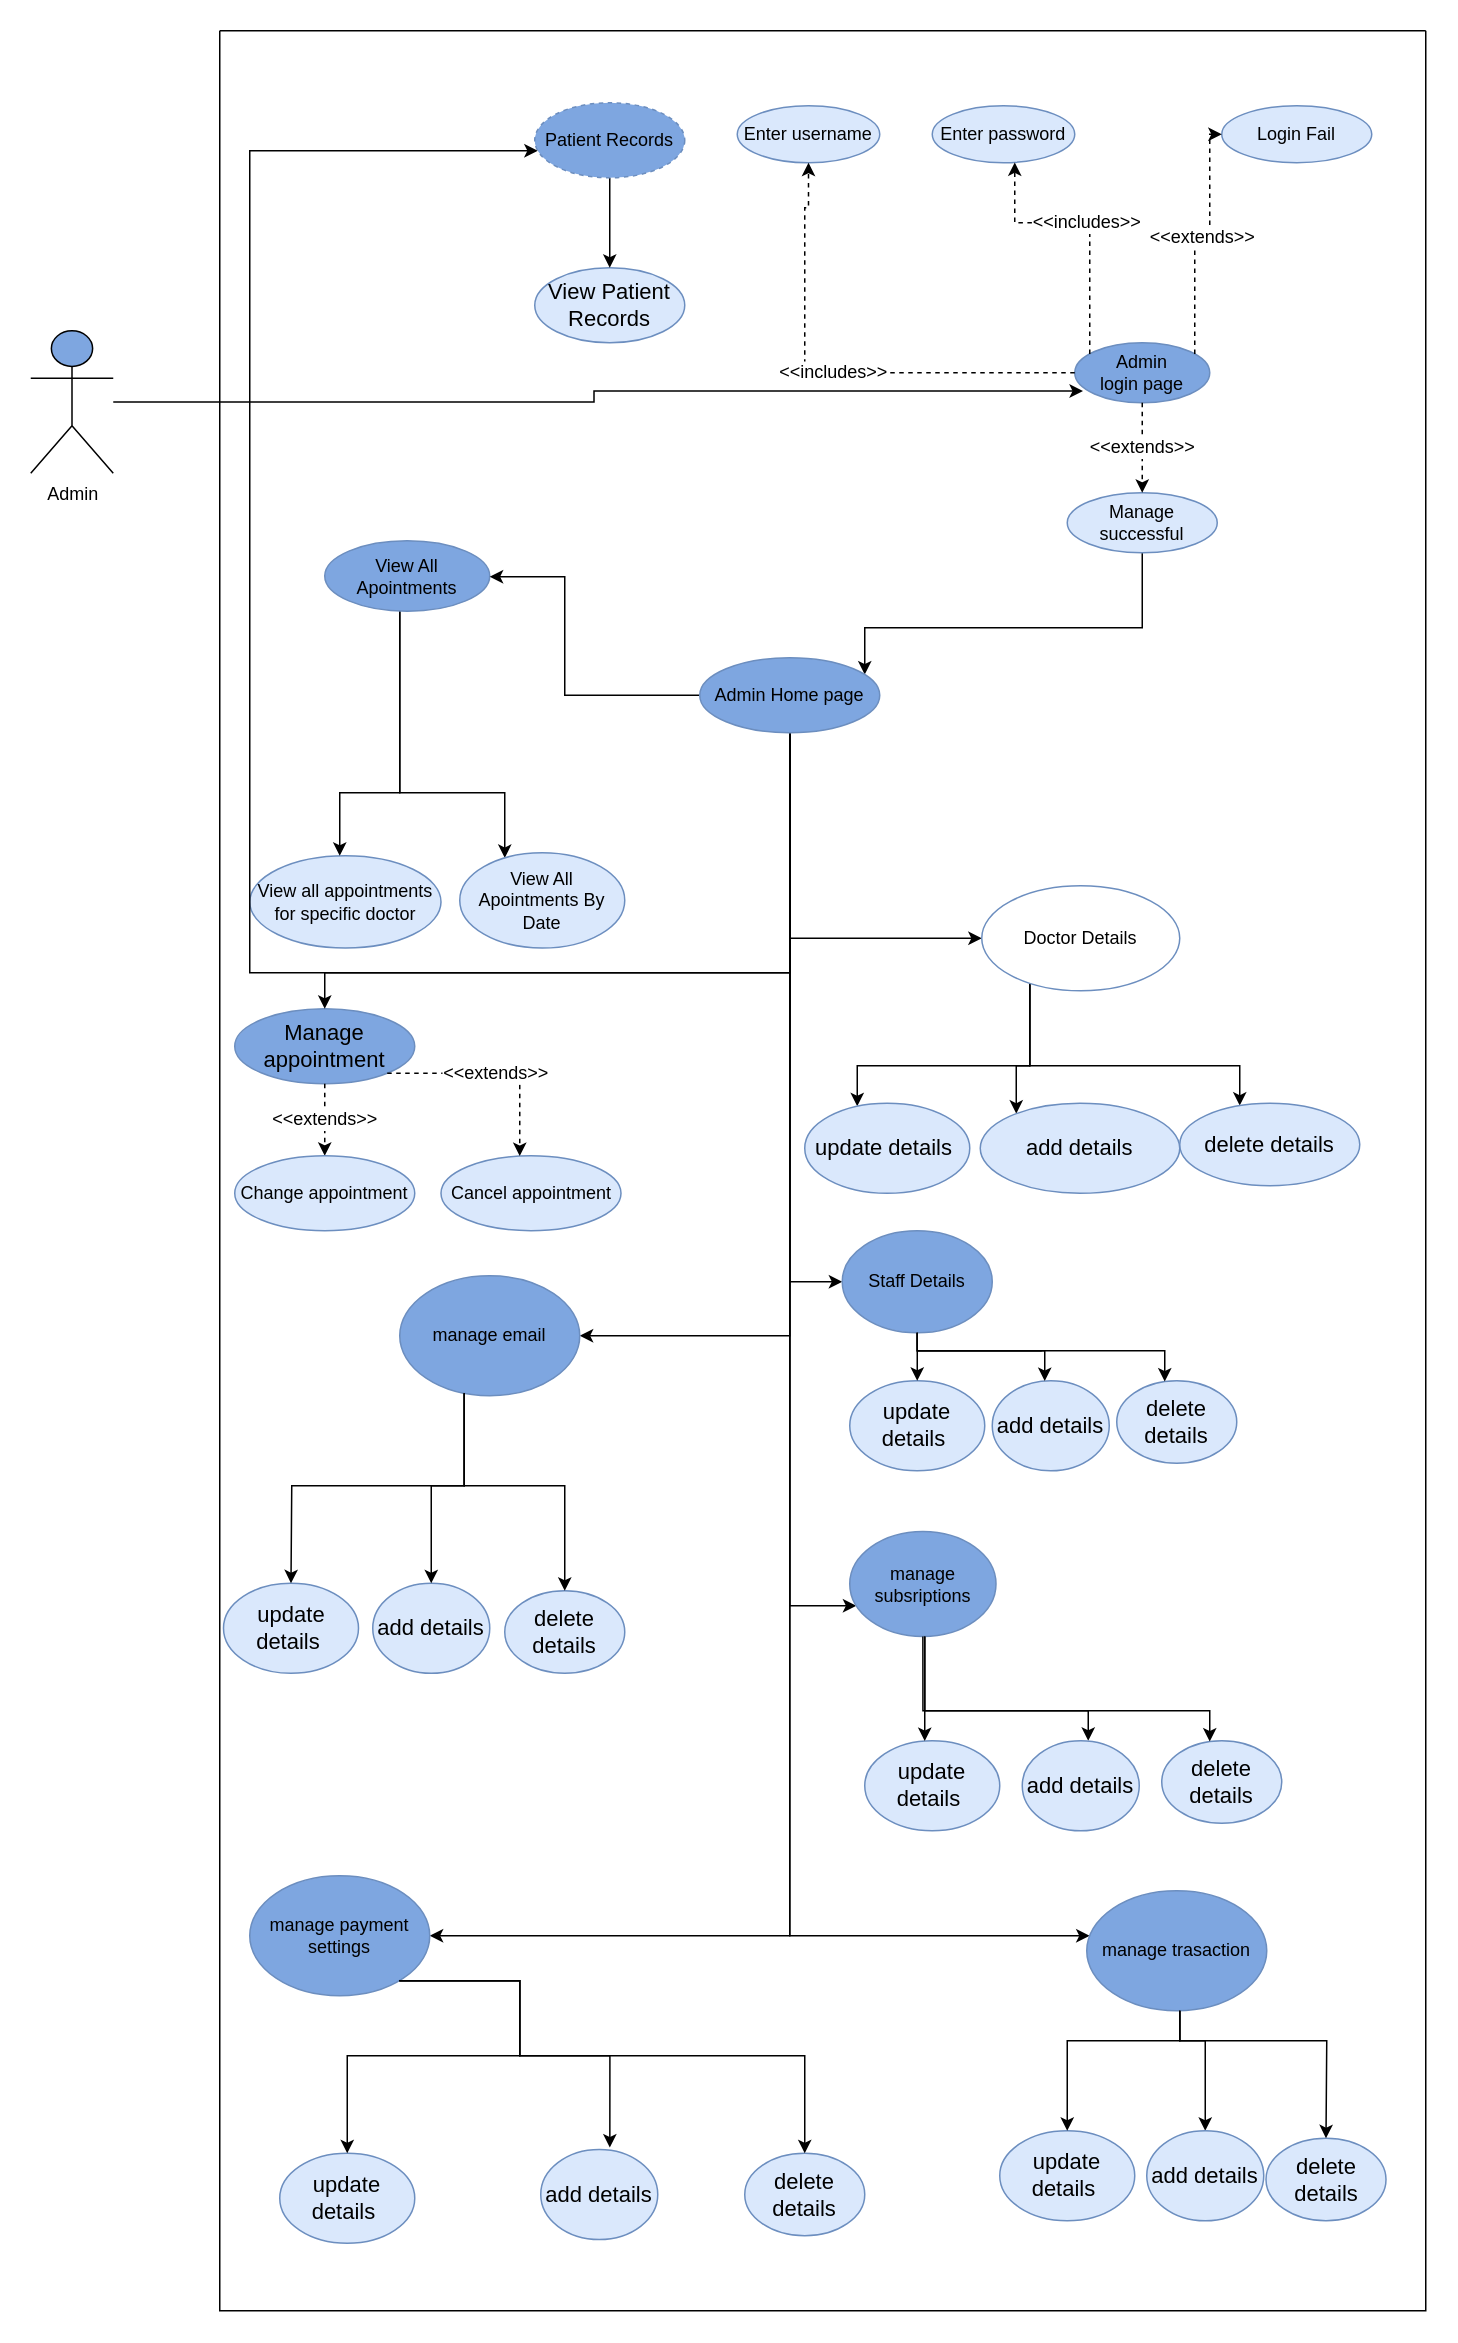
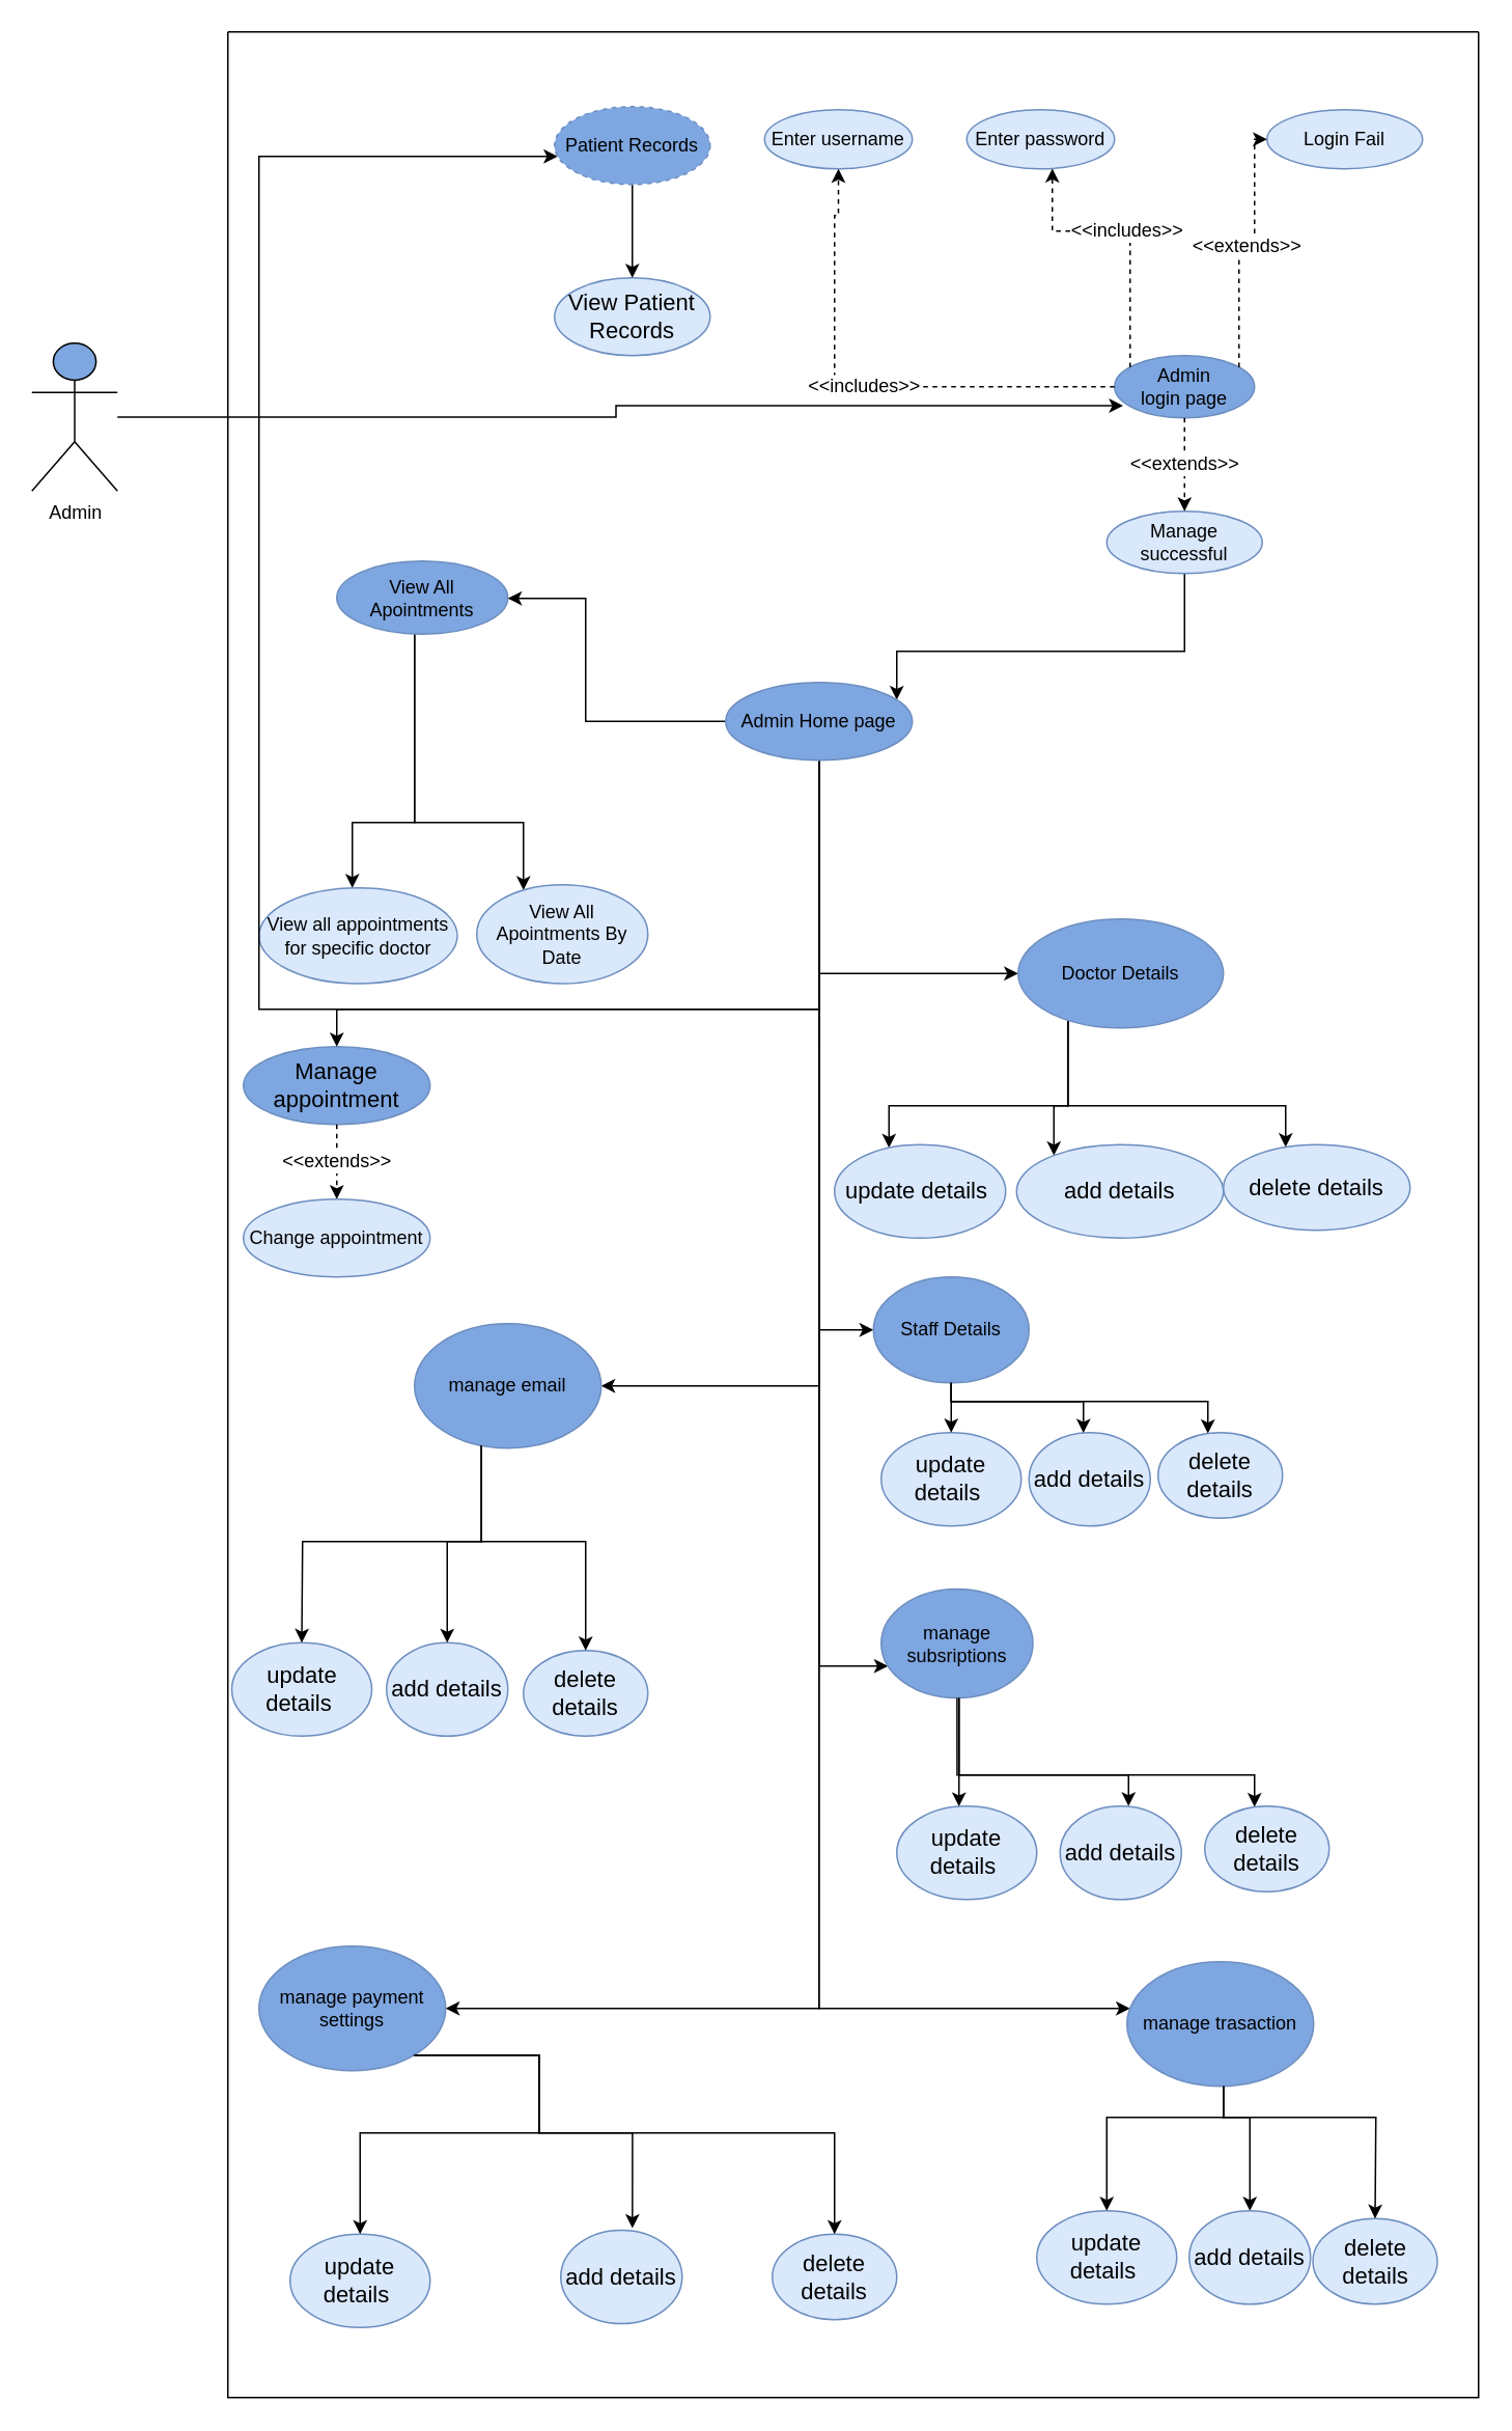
- <mxCell id="39" value="Doctor Details" style="ellipse;whiteSpace=wrap;html=1;fillColor=#ffffff;strokeColor=#6c8ebf;" parent="2" vertex="1"><mxGeometry x="508" y="570" width="132" height="70" as="geometry" /></mxCell>
+ <mxCell id="39" value="Doctor Details" style="ellipse;whiteSpace=wrap;html=1;fillColor=#7EA6E0;strokeColor=#6c8ebf;" parent="2" vertex="1"><mxGeometry x="508" y="570" width="132" height="70" as="geometry" /></mxCell>
- <mxCell id="14" value="&amp;lt;&amp;lt;extends&amp;gt;&amp;gt;" style="edgeStyle=orthogonalEdgeStyle;rounded=0;orthogonalLoop=1;jettySize=auto;html=1;fontSize=12;endArrow=classic;endFill=1;dashed=1;" parent="2" source="10" target="13" edge="1"><mxGeometry relative="1" as="geometry"><Array as="points"><mxPoint x="200" y="695" /></Array><mxPoint x="495" y="850" as="sourcePoint" /><mxPoint x="455" y="970" as="targetPoint" /></mxGeometry></mxCell>
- <mxCell id="13" value="&lt;p class=&quot;MsoNormal&quot;&gt;&lt;span lang=&quot;EN-SG&quot;&gt;Cancel appointment&lt;/span&gt;&lt;/p&gt;" style="ellipse;whiteSpace=wrap;html=1;fontSize=12;fillColor=#dae8fc;strokeColor=#6c8ebf;" parent="2" vertex="1"><mxGeometry x="147.5" y="750" width="120" height="50" as="geometry" /></mxCell>
